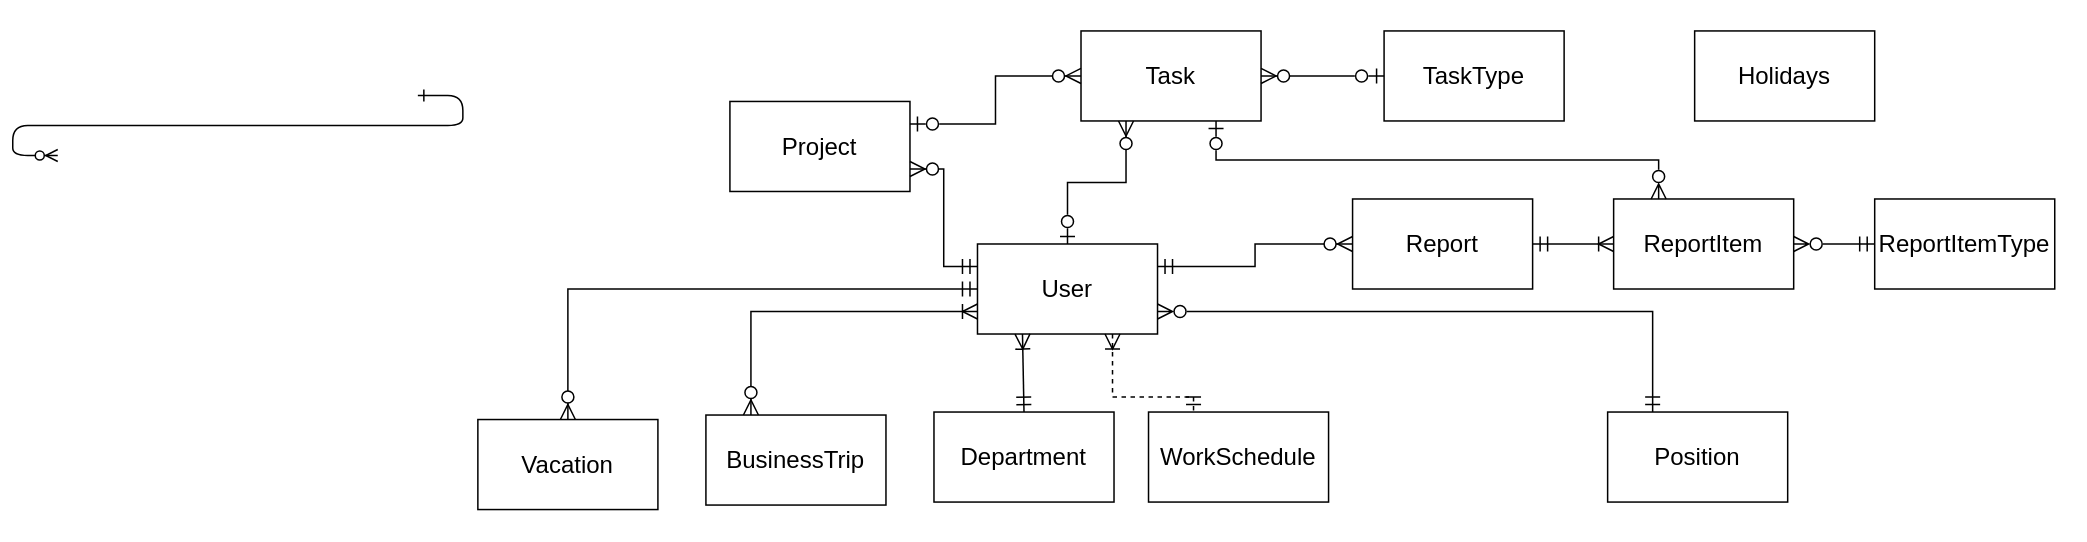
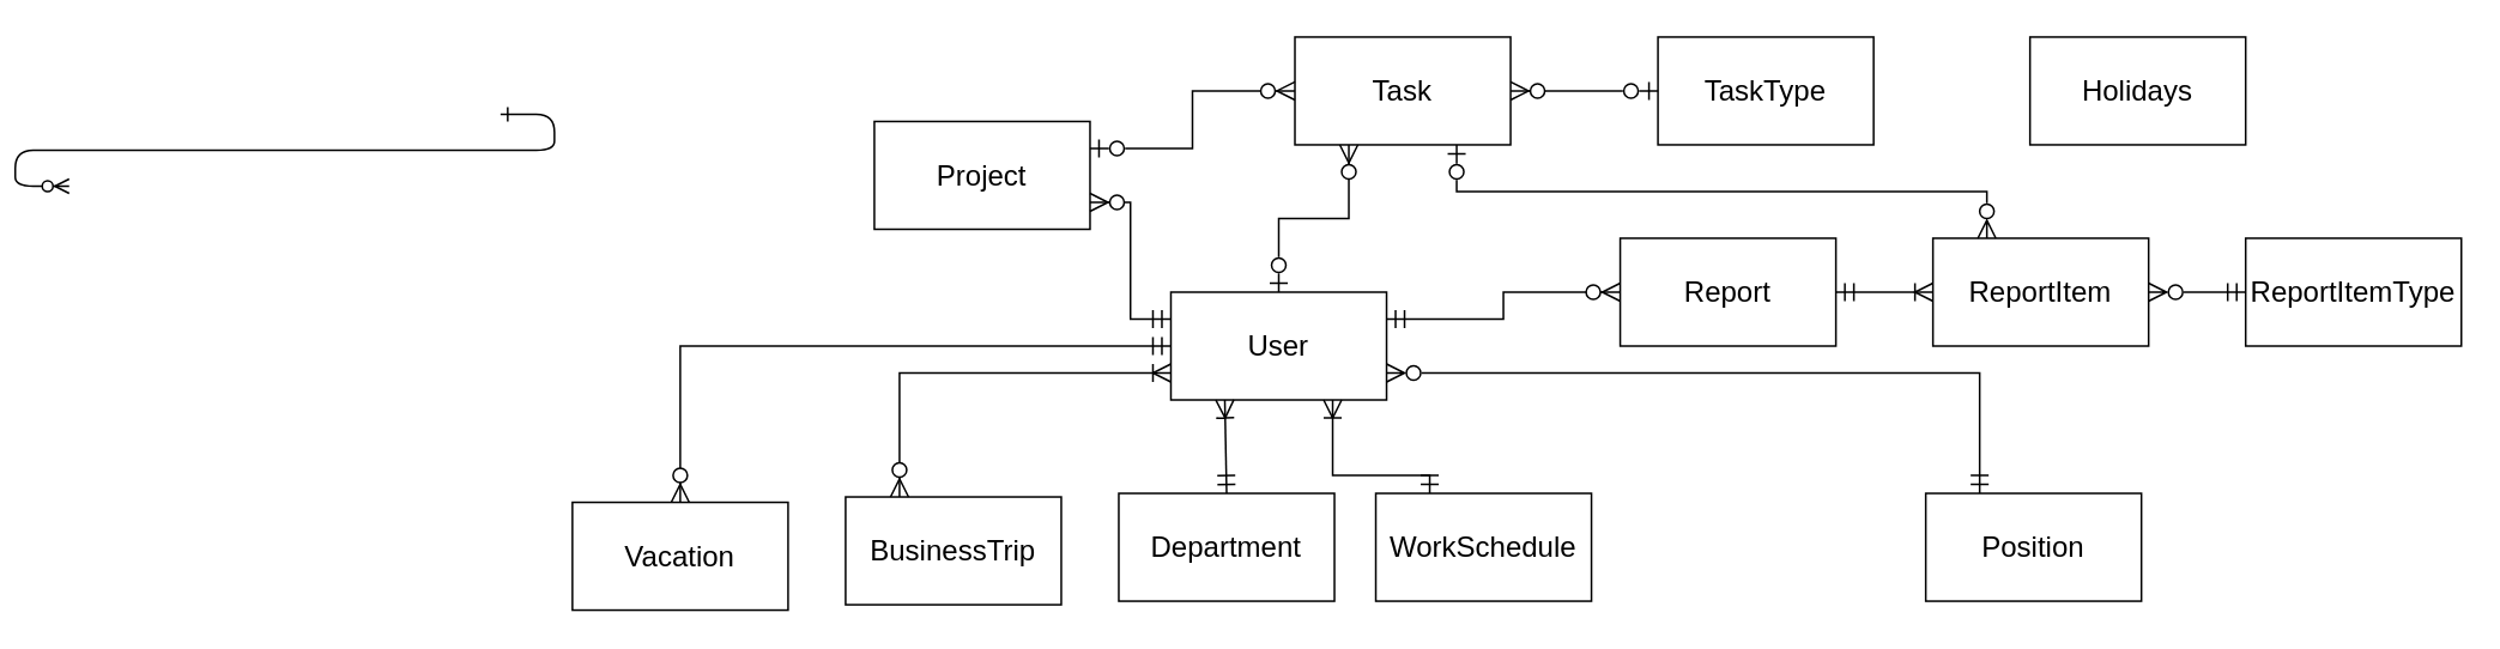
- <mxCell id="21" value="" style="edgeStyle=orthogonalEdgeStyle;endArrow=ERmandOne;startArrow=ERoneToMany;endFill=0;startFill=0;rounded=0;strokeWidth=1;sourcePerimeterSpacing=6;endSize=8;startSize=8;exitX=0.75;exitY=1;exitDx=0;exitDy=0;entryX=0.25;entryY=0;entryDx=0;entryDy=0;dashed=1;" edge="1" parent="1" source="5" target="20"><mxGeometry width="100" height="100" relative="1" as="geometry"><mxPoint x="918" y="139" as="sourcePoint" /><mxPoint x="910" y="252" as="targetPoint" /><Array as="points"><mxPoint x="723" y="264" /><mxPoint x="777" y="264" /></Array></mxGeometry></mxCell>
+ <mxCell id="21" value="" style="edgeStyle=orthogonalEdgeStyle;endArrow=ERmandOne;startArrow=ERoneToMany;endFill=0;startFill=0;rounded=0;strokeWidth=1;sourcePerimeterSpacing=6;endSize=8;startSize=8;exitX=0.75;exitY=1;exitDx=0;exitDy=0;entryX=0.25;entryY=0;entryDx=0;entryDy=0;" edge="1" parent="1" source="5" target="20"><mxGeometry width="100" height="100" relative="1" as="geometry"><mxPoint x="918" y="139" as="sourcePoint" /><mxPoint x="910" y="252" as="targetPoint" /><Array as="points"><mxPoint x="723" y="264" /><mxPoint x="777" y="264" /></Array></mxGeometry></mxCell>
